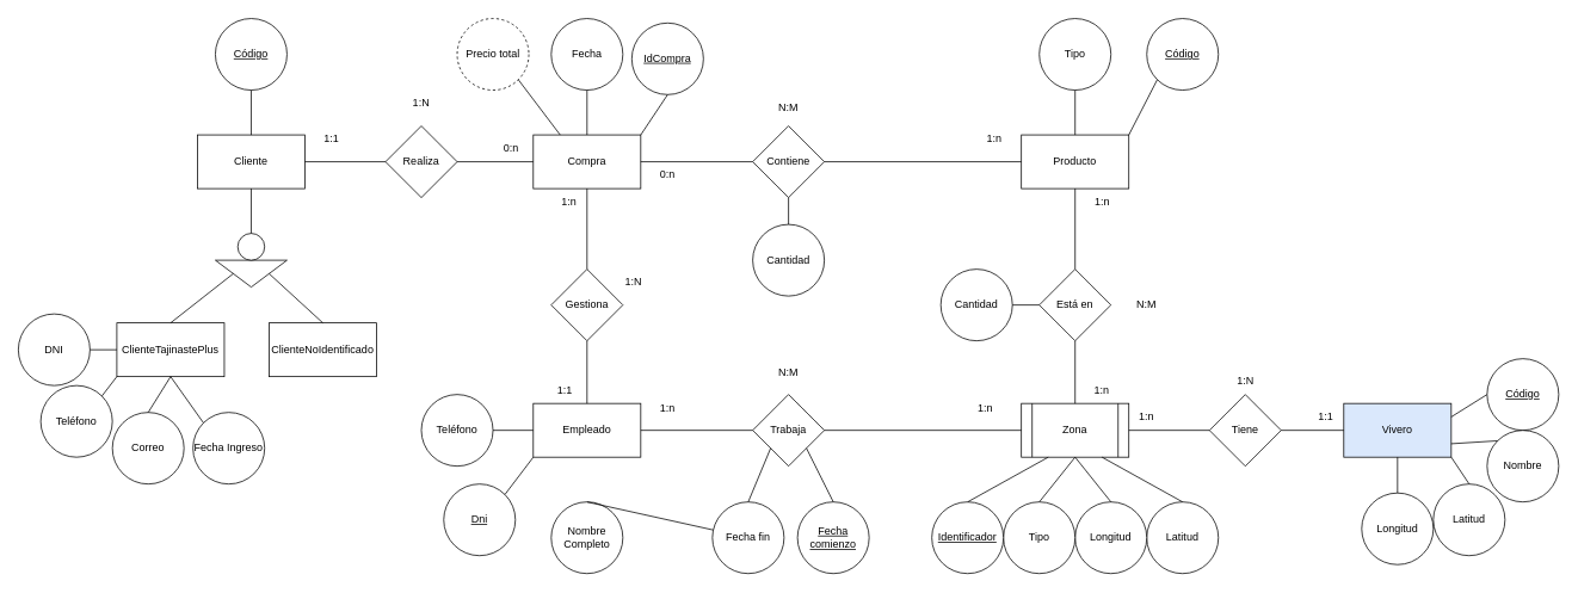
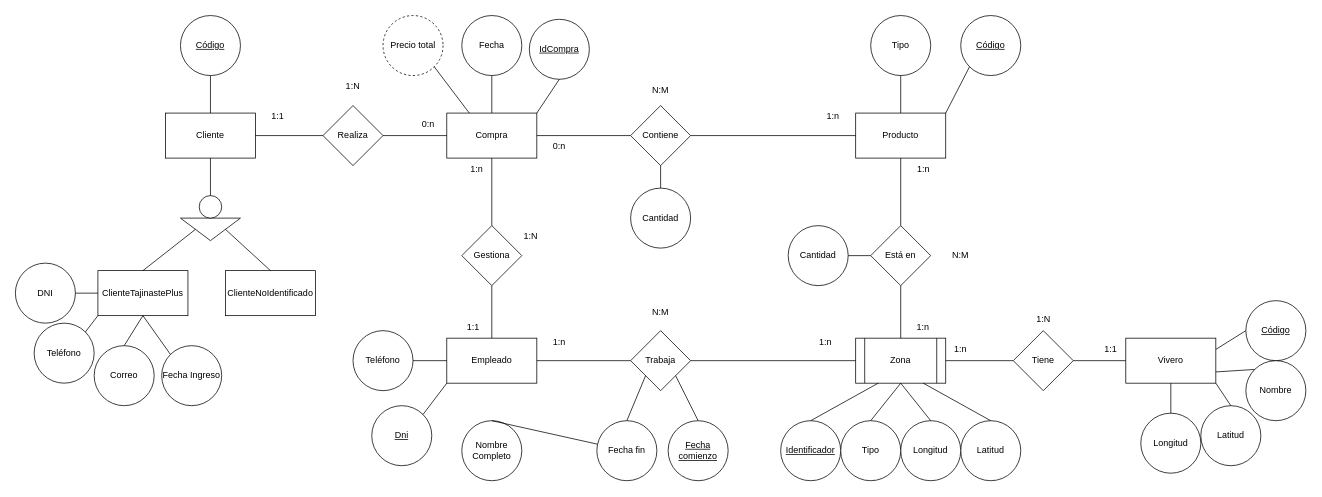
- <mxCell id="2" value="Vivero" style="rounded=0;whiteSpace=wrap;html=1;fillColor=#dae8fc;" parent="1" vertex="1"><mxGeometry x="1500" y="450" width="120" height="60" as="geometry" /></mxCell>
+ <mxCell id="2" value="Vivero" style="rounded=0;whiteSpace=wrap;html=1;" parent="1" vertex="1"><mxGeometry x="1500" y="450" width="120" height="60" as="geometry" /></mxCell>
